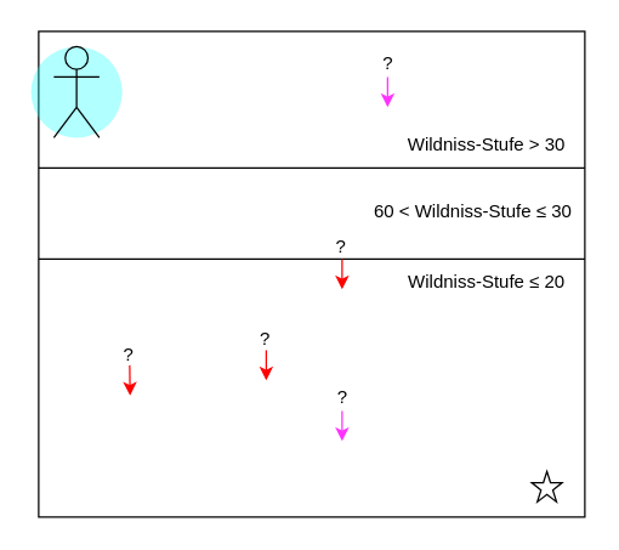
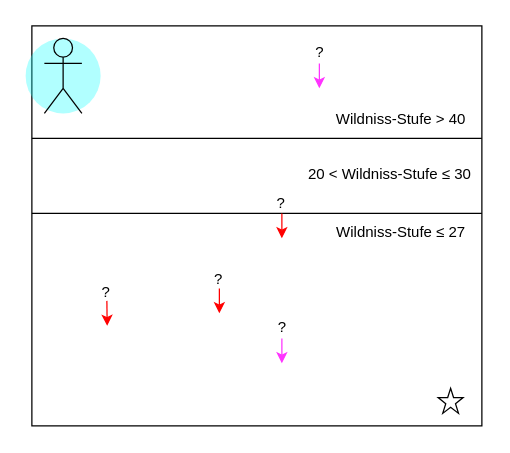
- <mxCell id="7" value="Wildniss-Stufe &amp;gt; 30" style="text;html=1;align=center;verticalAlign=middle;resizable=0;points=[];autosize=1;strokeColor=none;fillColor=none;" parent="1" vertex="1"><mxGeometry x="255" y="80" width="130" height="30" as="geometry" /></mxCell>
+ <mxCell id="7" value="Wildniss-Stufe &amp;gt; 40" style="text;html=1;align=center;verticalAlign=middle;resizable=0;points=[];autosize=1;strokeColor=none;fillColor=none;" parent="1" vertex="1"><mxGeometry x="255" y="80" width="130" height="30" as="geometry" /></mxCell>
- <mxCell id="9" value="60 &amp;lt; Wildniss-Stufe&amp;nbsp;≤ 30" style="text;html=1;align=center;verticalAlign=middle;resizable=0;points=[];autosize=1;strokeColor=none;fillColor=none;" parent="1" vertex="1"><mxGeometry x="236" y="124" width="150" height="30" as="geometry" /></mxCell>
+ <mxCell id="9" value="20 &amp;lt; Wildniss-Stufe&amp;nbsp;≤ 30" style="text;html=1;align=center;verticalAlign=middle;resizable=0;points=[];autosize=1;strokeColor=none;fillColor=none;" parent="1" vertex="1"><mxGeometry x="236" y="124" width="150" height="30" as="geometry" /></mxCell>
- <mxCell id="8" value="Wildniss-Stufe&amp;nbsp;≤ 20" style="text;html=1;align=center;verticalAlign=middle;resizable=0;points=[];autosize=1;strokeColor=none;fillColor=none;" parent="1" vertex="1"><mxGeometry x="255" y="170" width="130" height="30" as="geometry" /></mxCell>
+ <mxCell id="8" value="Wildniss-Stufe&amp;nbsp;≤ 27" style="text;html=1;align=center;verticalAlign=middle;resizable=0;points=[];autosize=1;strokeColor=none;fillColor=none;" parent="1" vertex="1"><mxGeometry x="255" y="170" width="130" height="30" as="geometry" /></mxCell>
